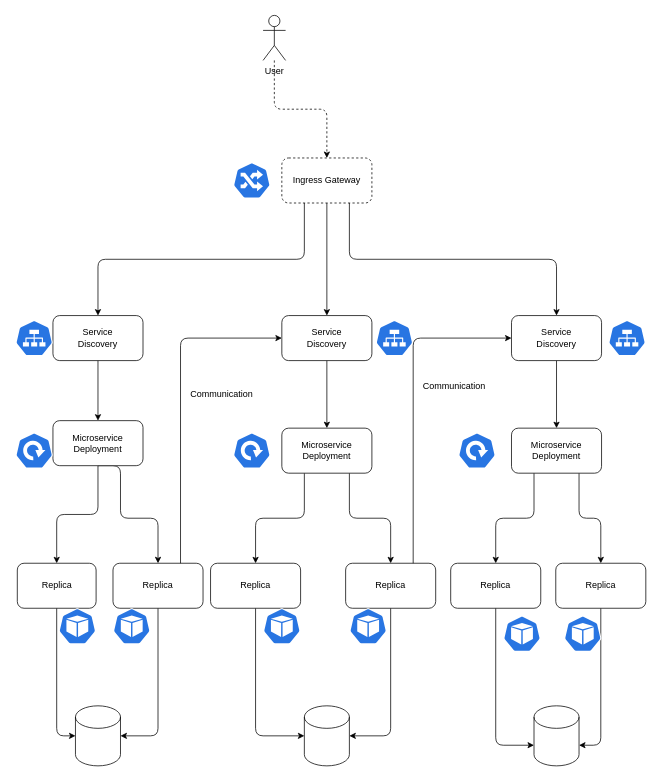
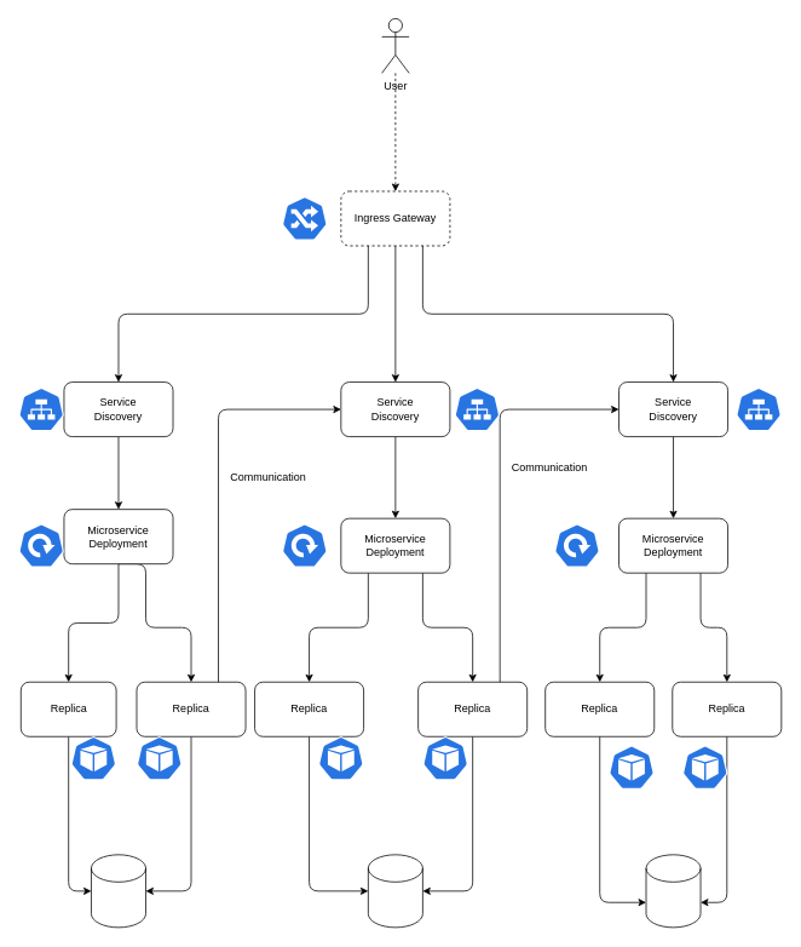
- <mxCell id="3" value="User" style="shape=umlActor;verticalLabelPosition=bottom;verticalAlign=top;html=1;outlineConnect=0;rounded=1;" parent="1" vertex="1"><mxGeometry x="350" y="20" width="30" height="60" as="geometry" /></mxCell>
+ <mxCell id="3" value="User" style="shape=umlActor;verticalLabelPosition=bottom;verticalAlign=top;html=1;outlineConnect=0;rounded=1;" parent="1" vertex="1"><mxGeometry x="420" y="20" width="30" height="60" as="geometry" /></mxCell>
